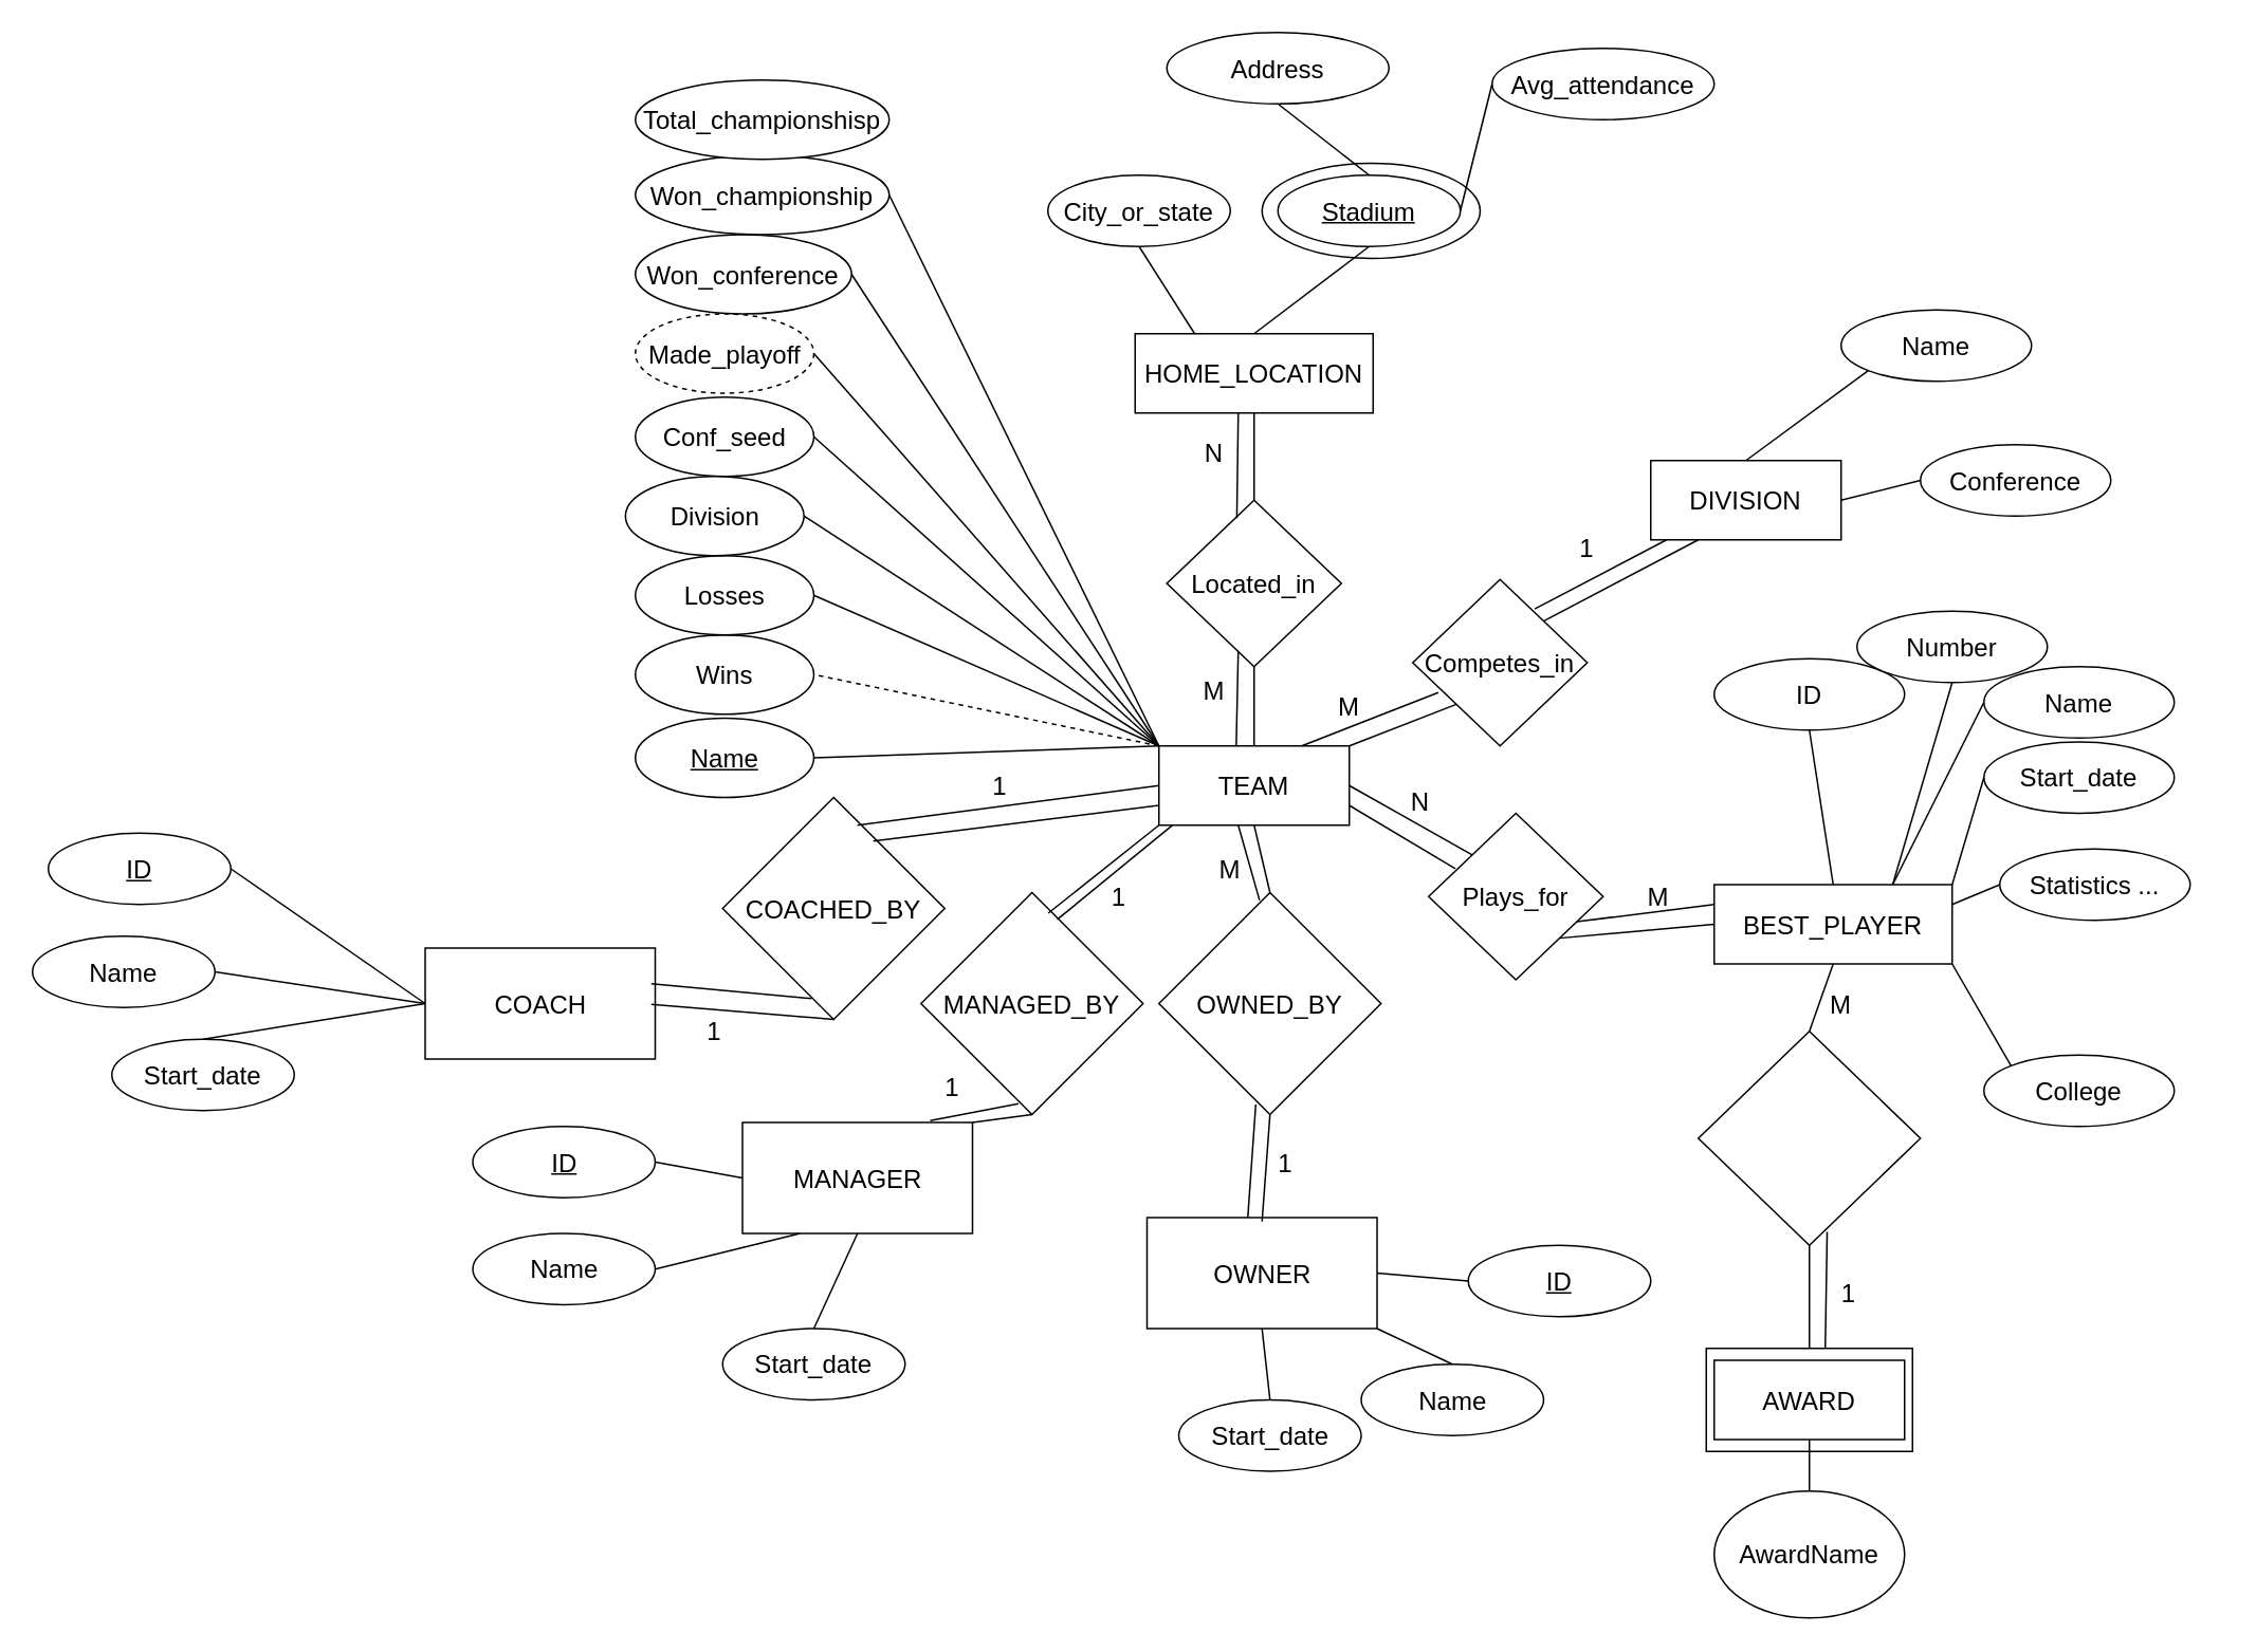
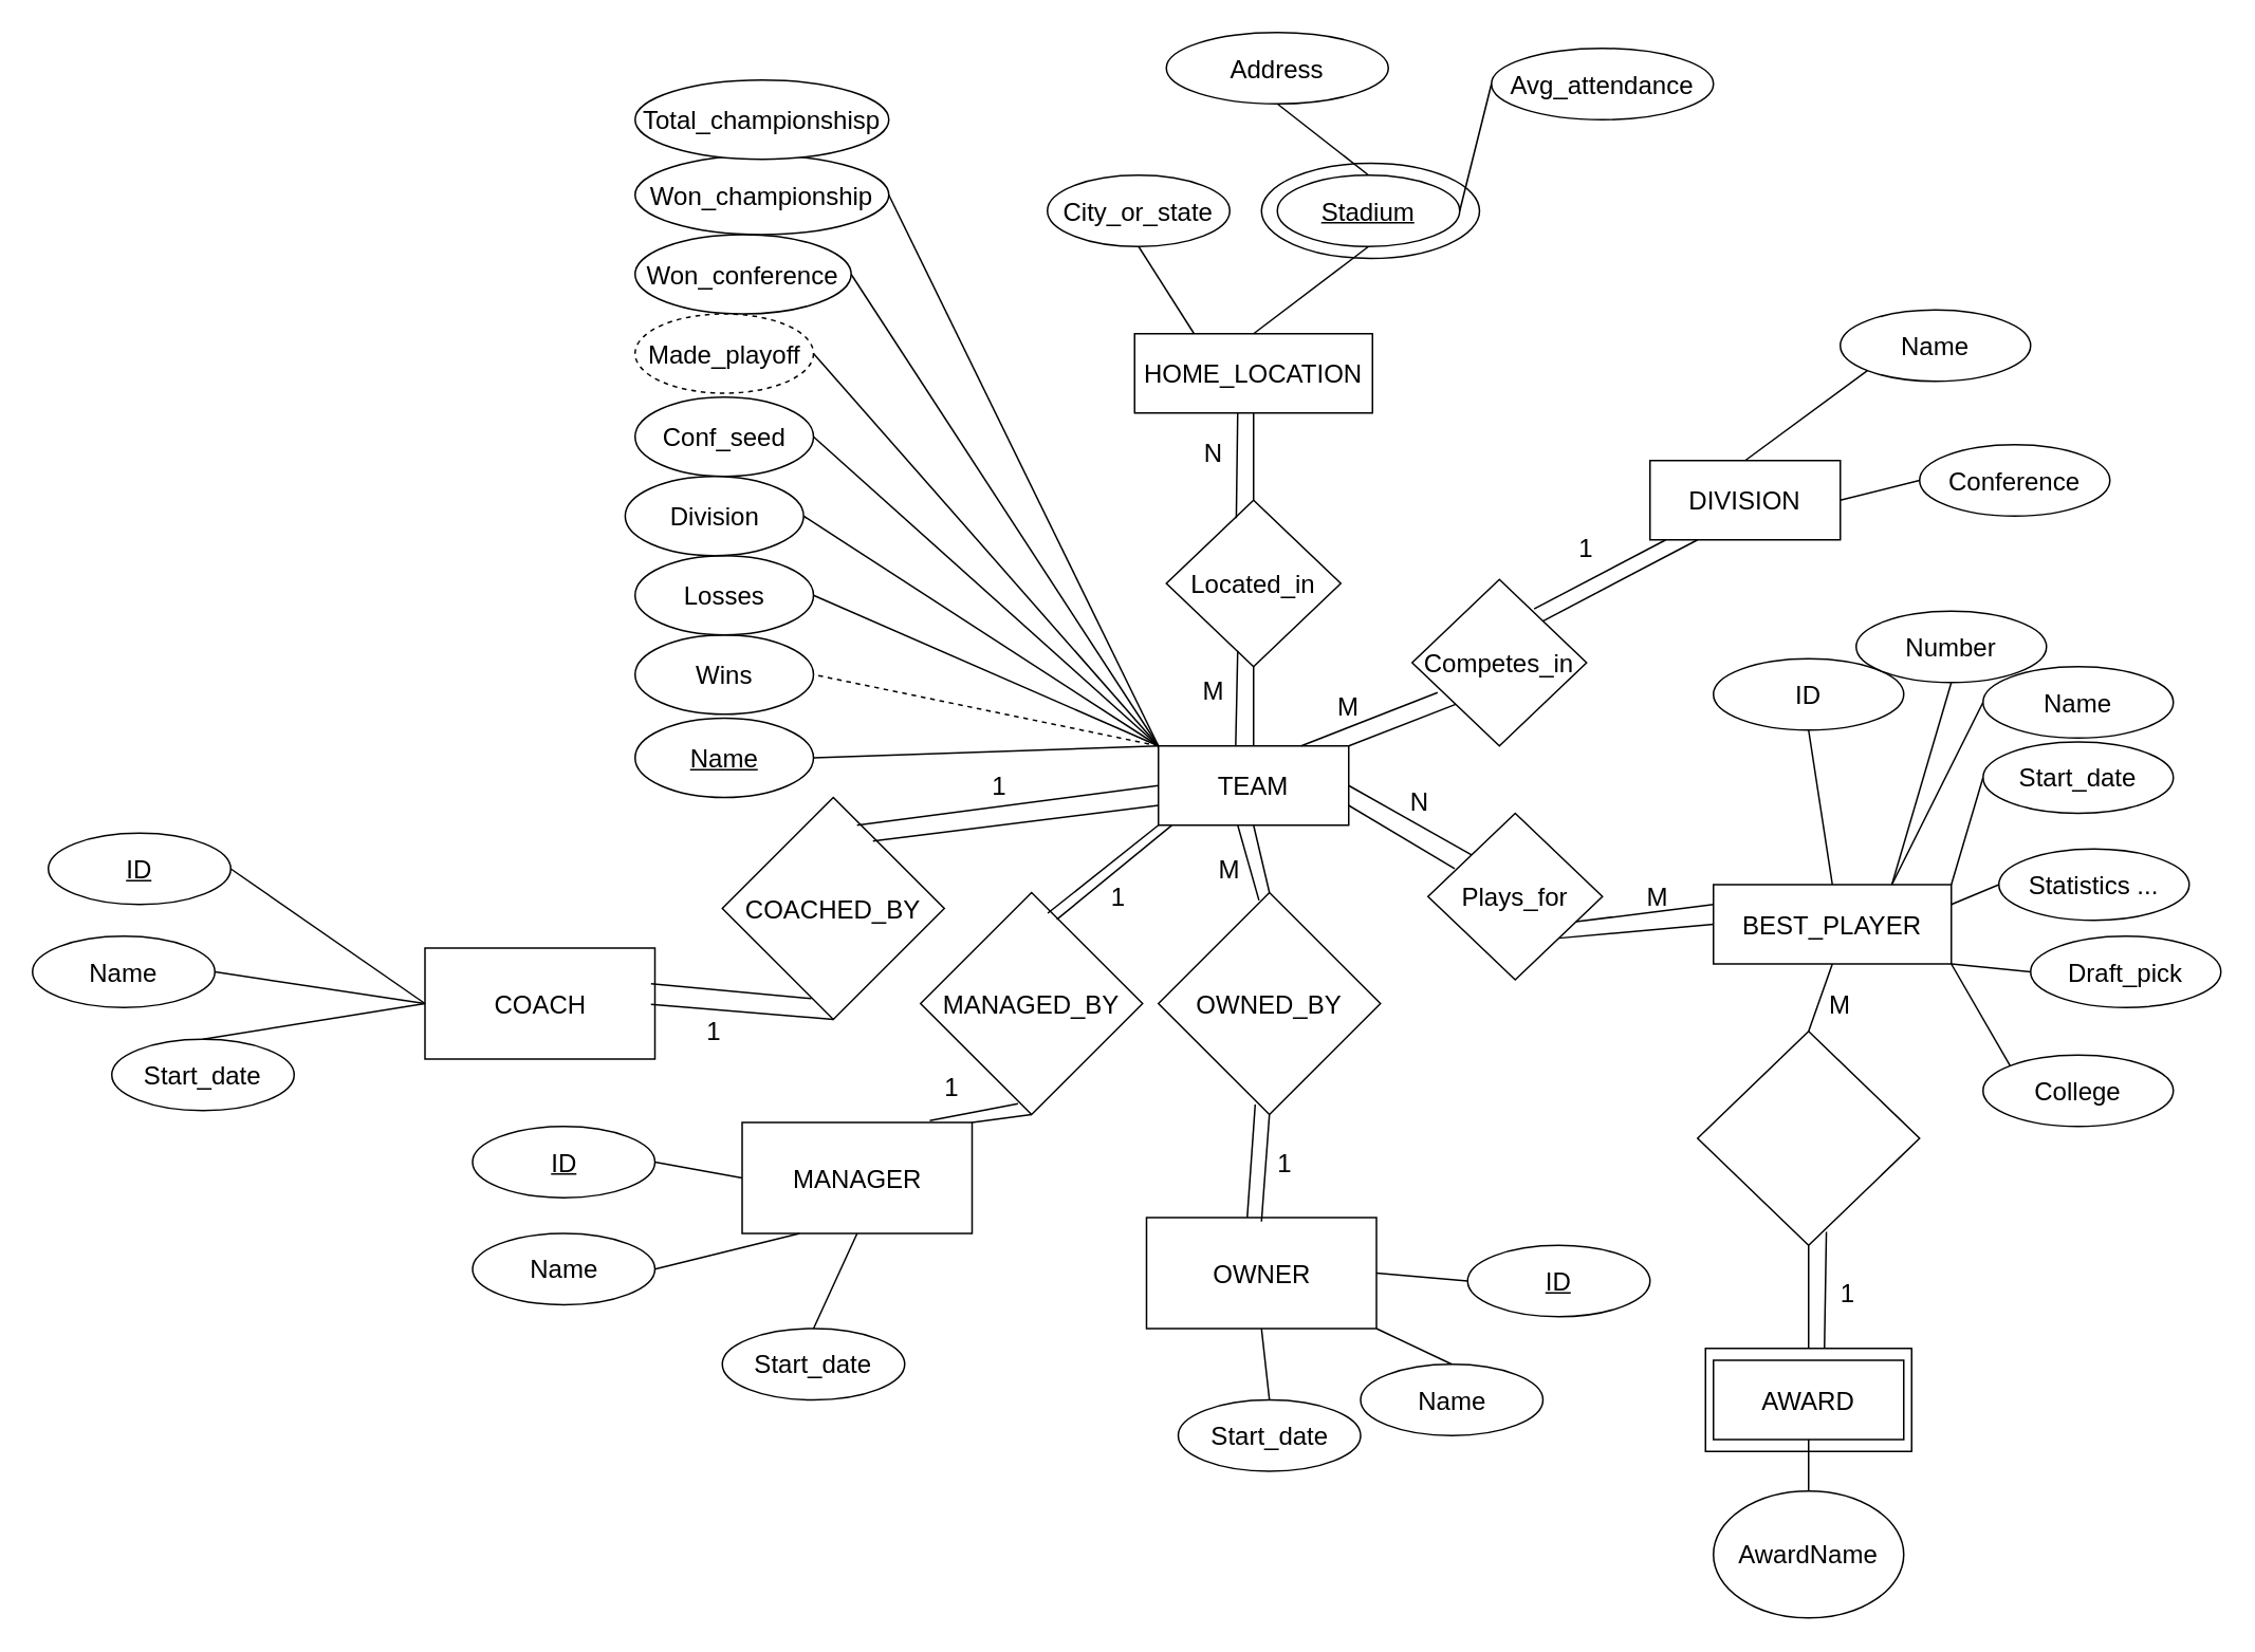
+ <mxCell id="116" value="" style="endArrow=none;html=1;rounded=0;fontSize=16;entryX=0;entryY=0.5;entryDx=0;entryDy=0;exitX=1;exitY=1;exitDx=0;exitDy=0;" parent="1" source="16" target="111" edge="1"><mxGeometry width="50" height="50" relative="1" as="geometry"><mxPoint x="1200" y="560" as="sourcePoint" /><mxPoint x="1260" y="500" as="targetPoint" /></mxGeometry></mxCell>
+ <mxCell id="111" value="Draft_pick" style="ellipse;whiteSpace=wrap;html=1;fontSize=16;" parent="1" vertex="1"><mxGeometry x="1280" y="590" width="120" height="45" as="geometry" /></mxCell>
